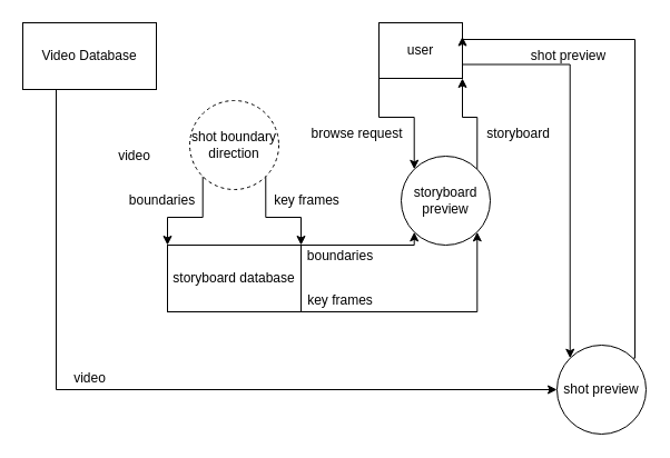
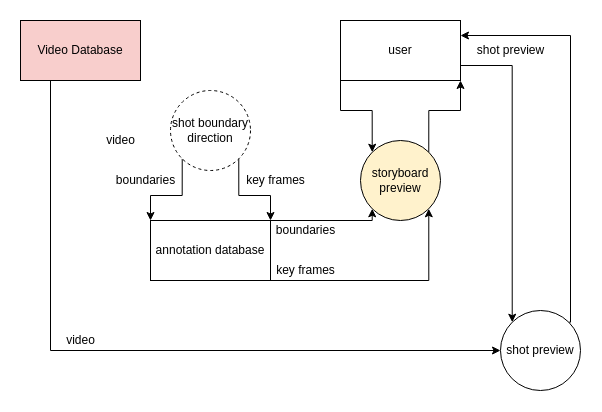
- <mxCell id="14" value="user" style="rounded=0;whiteSpace=wrap;html=1;" vertex="1" parent="1"><mxGeometry x="340" y="20" width="75" height="50" as="geometry" /></mxCell>
+ <mxCell id="14" value="user" style="rounded=0;whiteSpace=wrap;html=1;" vertex="1" parent="1"><mxGeometry x="340" y="20" width="120" height="60" as="geometry" /></mxCell>
- <mxCell id="3" value="Video Database" style="rounded=0;whiteSpace=wrap;html=1;" vertex="1" parent="1"><mxGeometry x="20" y="20" width="120" height="60" as="geometry" /></mxCell>
+ <mxCell id="3" value="Video Database" style="rounded=0;whiteSpace=wrap;html=1;fillColor=#f8cecc;" vertex="1" parent="1"><mxGeometry x="20" y="20" width="120" height="60" as="geometry" /></mxCell>
- <mxCell id="24" value="browse request" style="text;html=1;align=center;verticalAlign=middle;resizable=0;points=[];autosize=1;strokeColor=none;fillColor=none;" vertex="1" parent="1"><mxGeometry x="270" y="110" width="100" height="20" as="geometry" /></mxCell>
- <mxCell id="23" value="storyboard" style="text;html=1;align=center;verticalAlign=middle;resizable=0;points=[];autosize=1;strokeColor=none;fillColor=none;" vertex="1" parent="1"><mxGeometry x="430" y="110" width="70" height="20" as="geometry" /></mxCell>
- <mxCell id="11" value="storyboard preview" style="ellipse;whiteSpace=wrap;html=1;aspect=fixed;" vertex="1" parent="1"><mxGeometry x="360" y="140" width="80" height="80" as="geometry" /></mxCell>
+ <mxCell id="11" value="storyboard preview" style="ellipse;whiteSpace=wrap;html=1;aspect=fixed;fillColor=#fff2cc;" vertex="1" parent="1"><mxGeometry x="360" y="140" width="80" height="80" as="geometry" /></mxCell>
- <mxCell id="9" value="storyboard database" style="rounded=0;whiteSpace=wrap;html=1;" vertex="1" parent="1"><mxGeometry x="150" y="220" width="120" height="60" as="geometry" /></mxCell>
+ <mxCell id="9" value="annotation database" style="rounded=0;whiteSpace=wrap;html=1;" vertex="1" parent="1"><mxGeometry x="150" y="220" width="120" height="60" as="geometry" /></mxCell>
